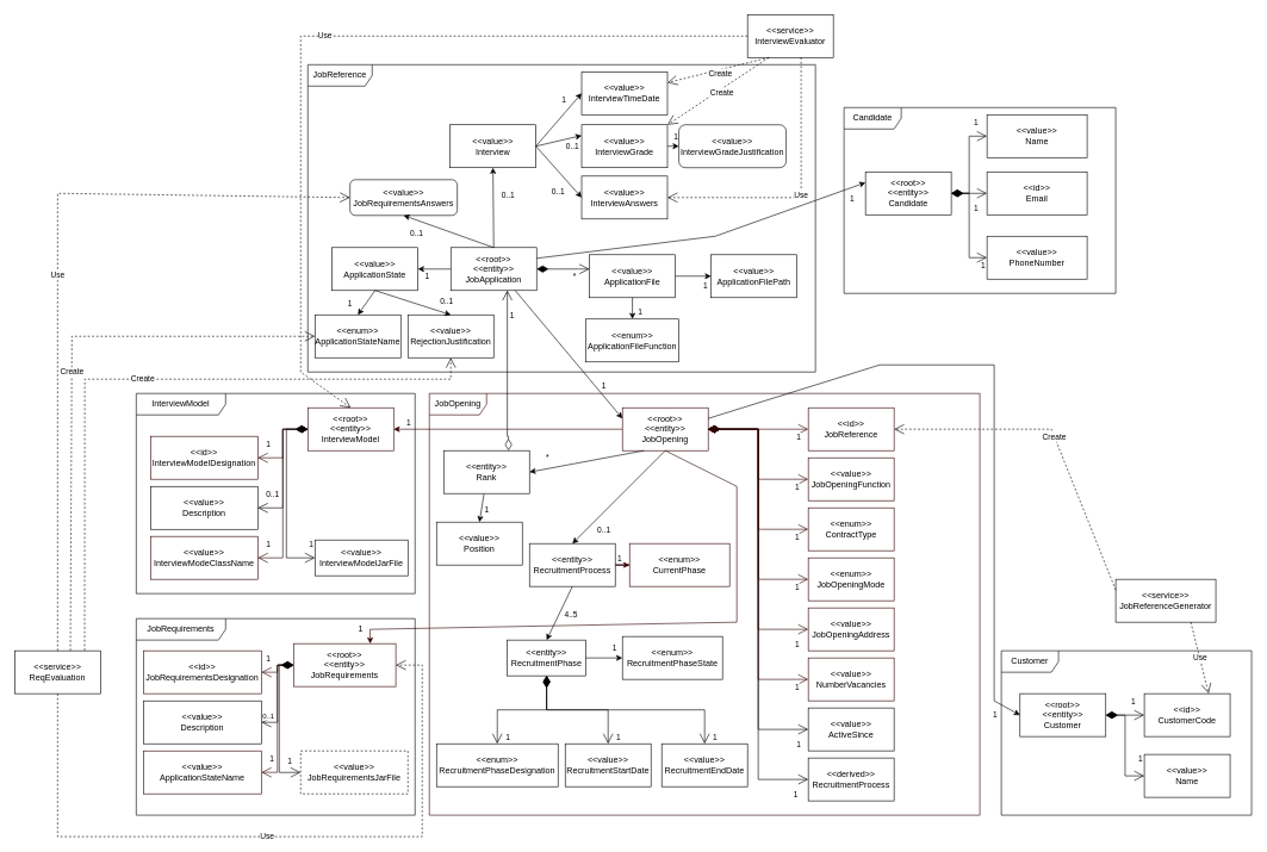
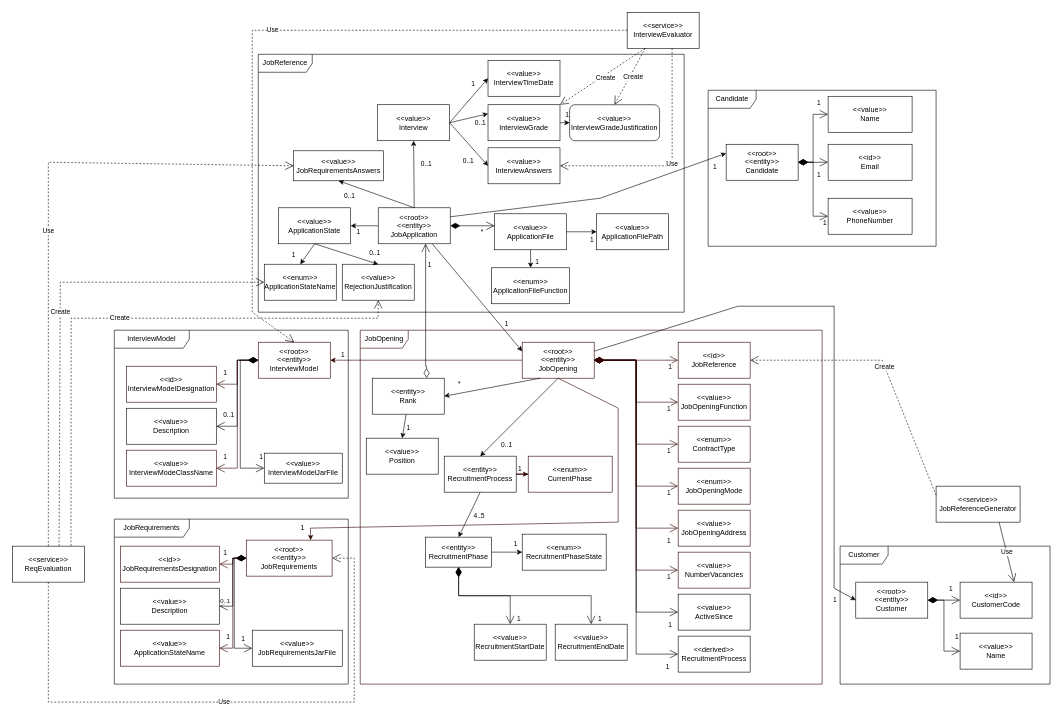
- <mxCell id="125" value="Create" style="endArrow=open;endSize=12;dashed=1;html=1;rounded=0;exitX=0.25;exitY=1;exitDx=0;exitDy=0;" parent="1" source="76" target="38" edge="1"><mxGeometry x="-0.033" y="5" width="160" relative="1" as="geometry"><mxPoint x="1085" y="90" as="sourcePoint" /><mxPoint x="926" y="184" as="targetPoint" /><mxPoint as="offset" /></mxGeometry></mxCell>
+ <mxCell id="125" value="Create" style="endArrow=open;endSize=12;dashed=1;html=1;rounded=0;exitX=0.25;exitY=1;exitDx=0;exitDy=0;entryX=0.5;entryY=0;entryDx=0;entryDy=0;" parent="1" source="76" target="124" edge="1"><mxGeometry x="-0.033" y="5" width="160" relative="1" as="geometry"><mxPoint x="1085" y="90" as="sourcePoint" /><mxPoint x="926" y="184" as="targetPoint" /><mxPoint as="offset" /></mxGeometry></mxCell>
- <mxCell id="45" value="&lt;div&gt;&amp;lt;&amp;lt;value&amp;gt;&amp;gt;&lt;/div&gt;&lt;div&gt;&lt;span style=&quot;background-color: initial;&quot;&gt;JobRequirements&lt;/span&gt;&lt;span style=&quot;background-color: initial;&quot;&gt;Answers&lt;/span&gt;&lt;/div&gt;" style="html=1;whiteSpace=wrap;rounded=1;" parent="1" vertex="1"><mxGeometry x="489" y="250.91" width="150" height="50" as="geometry" /></mxCell>
+ <mxCell id="45" value="&lt;div&gt;&amp;lt;&amp;lt;value&amp;gt;&amp;gt;&lt;/div&gt;&lt;div&gt;&lt;span style=&quot;background-color: initial;&quot;&gt;JobRequirements&lt;/span&gt;&lt;span style=&quot;background-color: initial;&quot;&gt;Answers&lt;/span&gt;&lt;/div&gt;" style="html=1;whiteSpace=wrap;" parent="1" vertex="1"><mxGeometry x="489" y="250.91" width="150" height="50" as="geometry" /></mxCell>
- <mxCell id="59" value="Use" style="endArrow=open;endSize=12;dashed=1;html=1;rounded=0;exitX=0.75;exitY=1;exitDx=0;exitDy=0;entryX=0.75;entryY=0;entryDx=0;entryDy=0;" parent="1" source="56" target="55" edge="1"><mxGeometry width="160" relative="1" as="geometry"><mxPoint x="1320" y="940" as="sourcePoint" /><mxPoint x="1480" y="940" as="targetPoint" /></mxGeometry></mxCell>
+ <mxCell id="59" value="Use" style="endArrow=open;endSize=12;dashed=0;html=1;rounded=0;exitX=0.75;exitY=1;exitDx=0;exitDy=0;entryX=0.75;entryY=0;entryDx=0;entryDy=0;" parent="1" source="56" target="55" edge="1"><mxGeometry width="160" relative="1" as="geometry"><mxPoint x="1320" y="940" as="sourcePoint" /><mxPoint x="1480" y="940" as="targetPoint" /></mxGeometry></mxCell>
- <mxCell id="100" value="1" style="endArrow=open;html=1;endSize=12;startArrow=diamondThin;startSize=14;startFill=1;edgeStyle=orthogonalEdgeStyle;align=left;verticalAlign=bottom;rounded=0;exitX=0.5;exitY=1;exitDx=0;exitDy=0;entryX=0.5;entryY=0;entryDx=0;entryDy=0;" parent="1" source="29" target="71" edge="1"><mxGeometry x="1" y="10" relative="1" as="geometry"><mxPoint x="882.5" y="900.37" as="sourcePoint" /><mxPoint x="632.5" y="1045.48" as="targetPoint" /><mxPoint as="offset" /></mxGeometry></mxCell>
- <mxCell id="71" value="&lt;div&gt;&amp;lt;&amp;lt;enum&amp;gt;&amp;gt;&lt;/div&gt;&lt;div&gt;RecruitmentPhaseDesignation&lt;/div&gt;" style="rounded=0;whiteSpace=wrap;html=1;" parent="1" vertex="1"><mxGeometry x="610" y="1040.11" width="170" height="60" as="geometry" /></mxCell>
- <mxCell id="131" value="&amp;lt;&amp;lt;value&amp;gt;&amp;gt;&lt;div&gt;JobRequirementsJarFile&lt;/div&gt;" style="whiteSpace=wrap;html=1;dashed=1;" parent="1" vertex="1"><mxGeometry x="420" y="1050.11" width="150" height="60.11" as="geometry" /></mxCell>
+ <mxCell id="131" value="&amp;lt;&amp;lt;value&amp;gt;&amp;gt;&lt;div&gt;JobRequirementsJarFile&lt;/div&gt;" style="whiteSpace=wrap;html=1;" parent="1" vertex="1"><mxGeometry x="420" y="1050.11" width="150" height="60.11" as="geometry" /></mxCell>
